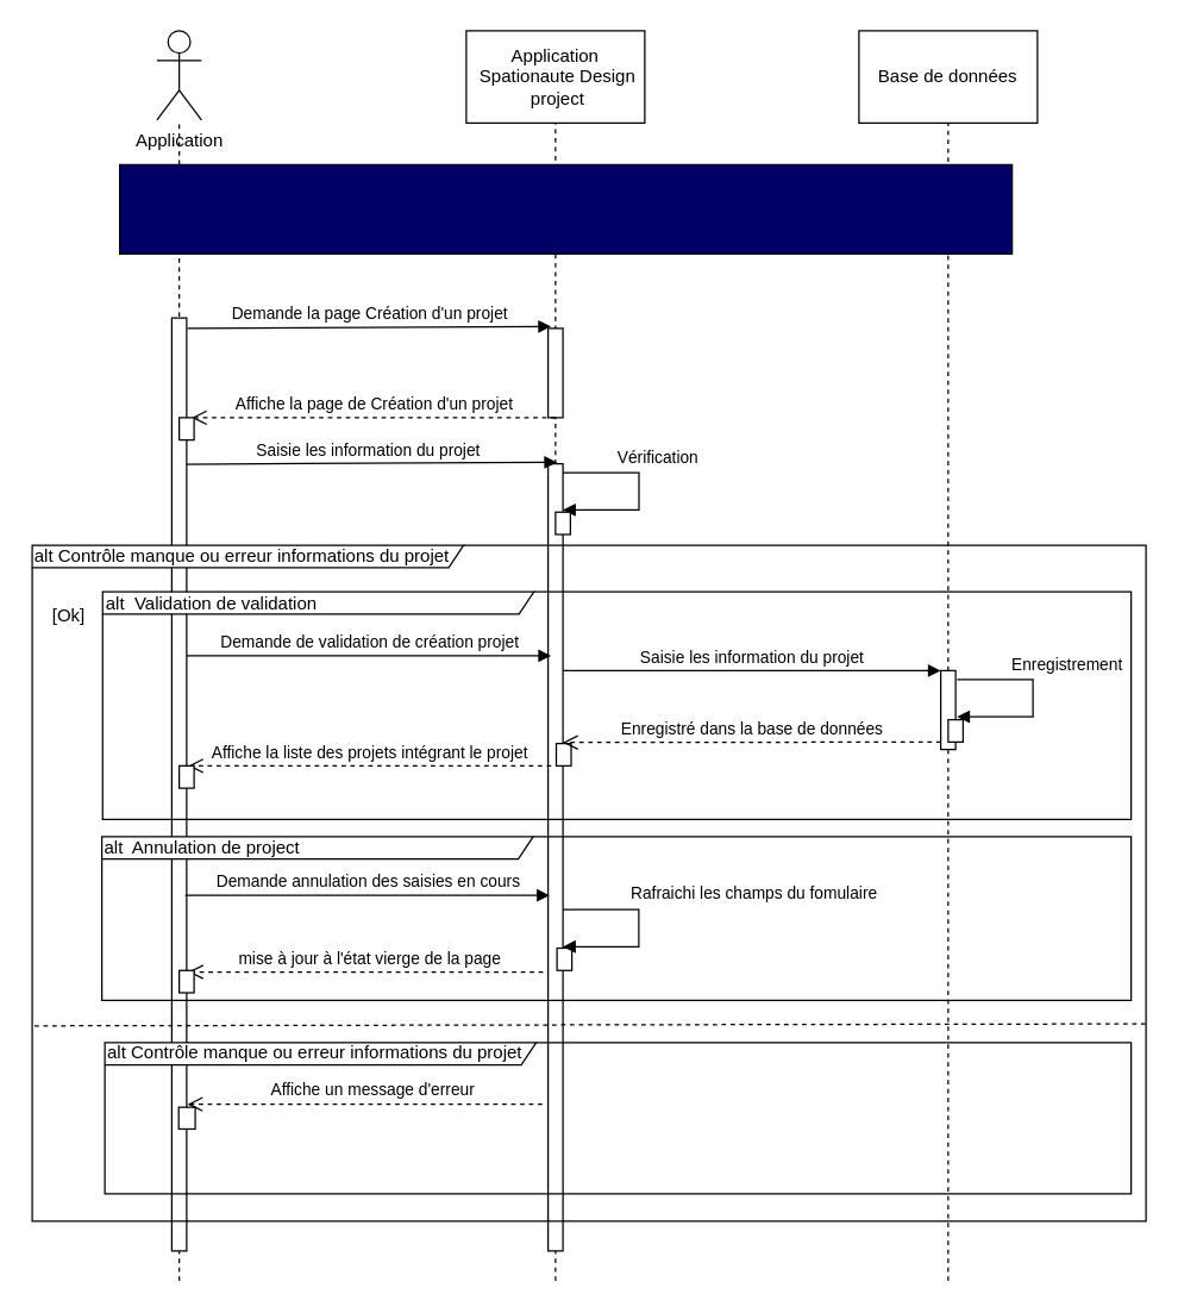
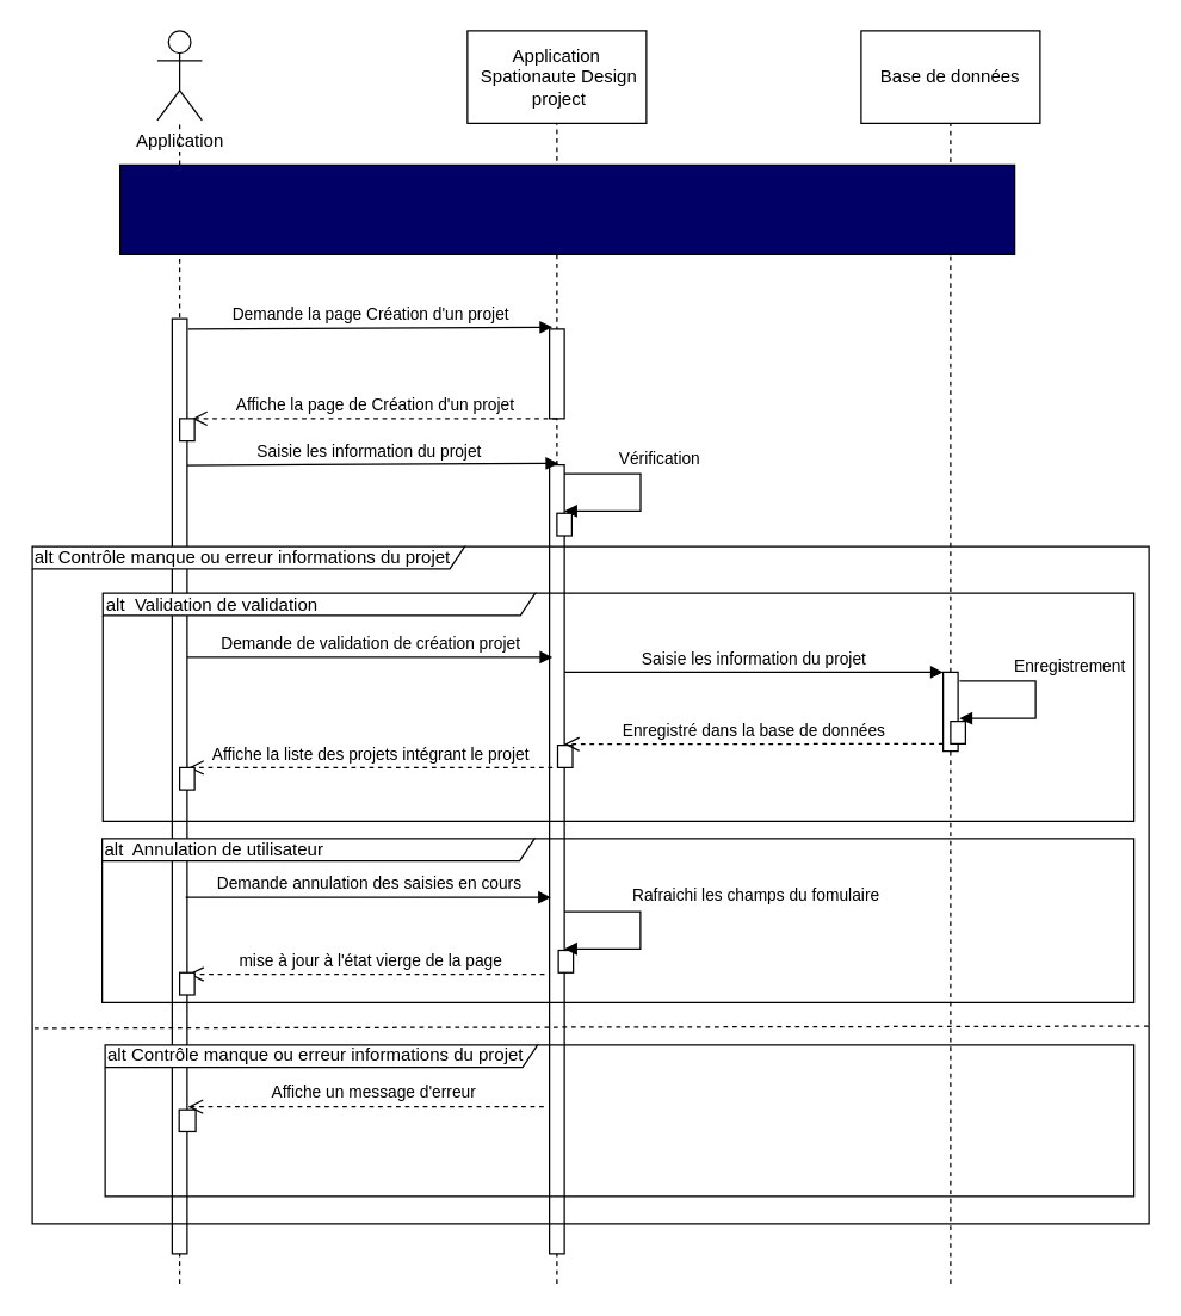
- <mxCell id="32" value="[Ok]" style="text;html=1;strokeColor=none;fillColor=none;align=center;verticalAlign=middle;whiteSpace=wrap;rounded=0;" vertex="1" parent="29"><mxGeometry x="4.507" y="18.452" width="42.254" height="28.387" as="geometry" /></mxCell>
- <mxCell id="33" value="alt&amp;nbsp; Annulation de project" style="shape=umlFrame;whiteSpace=wrap;html=1;width=290;height=15;align=left;" vertex="1" parent="1"><mxGeometry x="68" y="561.5" width="692" height="110" as="geometry" /></mxCell>
+ <mxCell id="33" value="alt&amp;nbsp; Annulation de utilisateur" style="shape=umlFrame;whiteSpace=wrap;html=1;width=290;height=15;align=left;" vertex="1" parent="1"><mxGeometry x="68" y="561.5" width="692" height="110" as="geometry" /></mxCell>
